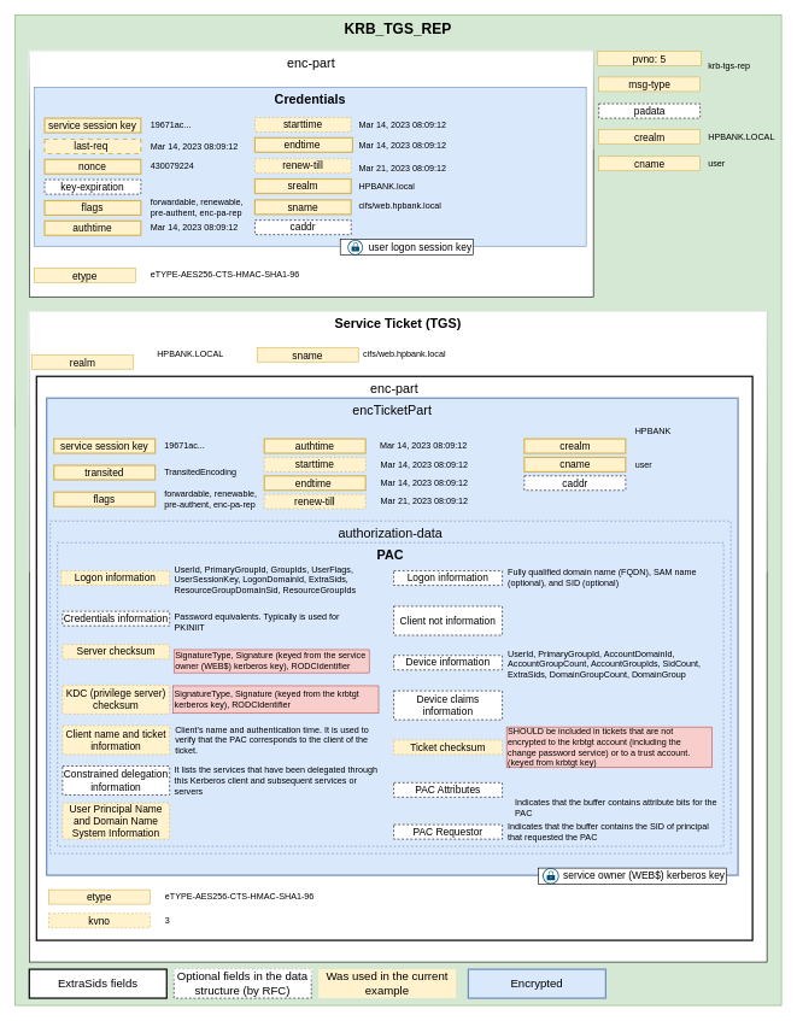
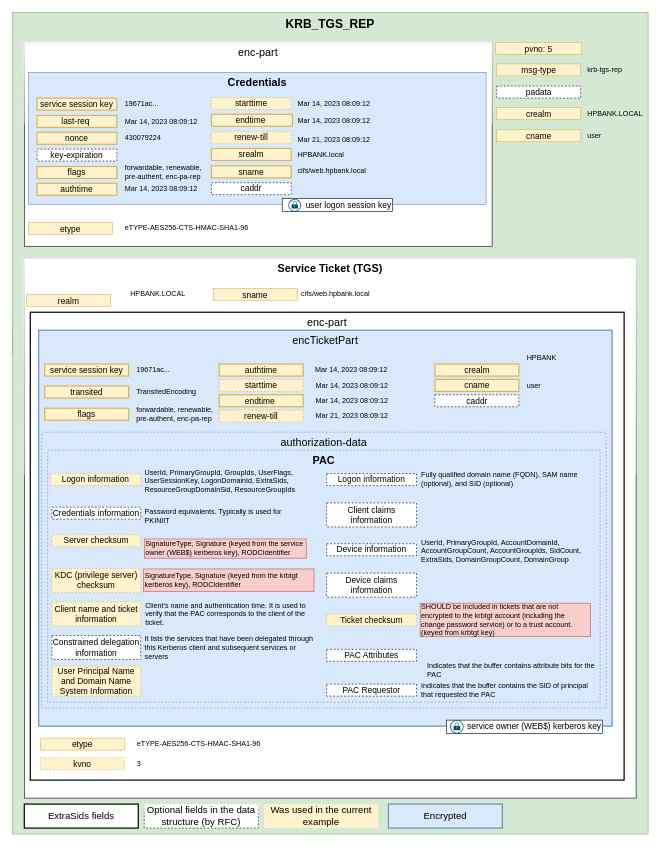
- <mxCell id="74" value="krb-tgs-rep" style="text;html=1;strokeColor=none;fillColor=none;align=left;verticalAlign=middle;whiteSpace=wrap;rounded=0;fontSize=12;" parent="1" vertex="1"><mxGeometry x="976.99" y="81" width="73.01" height="20" as="geometry" /></mxCell>
+ <mxCell id="74" value="krb-tgs-rep" style="text;html=1;strokeColor=none;fillColor=none;align=left;verticalAlign=middle;whiteSpace=wrap;rounded=0;fontSize=12;" parent="1" vertex="1"><mxGeometry x="976.99" y="106" width="73.01" height="20" as="geometry" /></mxCell>
- <mxCell id="77" value="&lt;font style=&quot;font-size: 14px;&quot;&gt;last-req&amp;nbsp;&lt;/font&gt;" style="rounded=0;whiteSpace=wrap;html=1;fontSize=14;strokeWidth=2;fillColor=#fff2cc;strokeColor=#d6b656;dashed=1;" parent="1" vertex="1"><mxGeometry x="61.251" y="192" width="133.011" height="20.0" as="geometry" /></mxCell>
+ <mxCell id="77" value="&lt;font style=&quot;font-size: 14px;&quot;&gt;last-req&amp;nbsp;&lt;/font&gt;" style="rounded=0;whiteSpace=wrap;html=1;fontSize=14;strokeWidth=2;fillColor=#fff2cc;strokeColor=#d6b656;" parent="1" vertex="1"><mxGeometry x="61.251" y="192" width="133.011" height="20.0" as="geometry" /></mxCell>
- <mxCell id="51" value="&lt;font style=&quot;font-size: 14px;&quot;&gt;Client not information&lt;/font&gt;" style="rounded=0;whiteSpace=wrap;html=1;fontSize=14;strokeWidth=1;dashed=1;" parent="1" vertex="1"><mxGeometry x="544" y="838" width="150" height="40" as="geometry" /></mxCell>
+ <mxCell id="51" value="&lt;font style=&quot;font-size: 14px;&quot;&gt;Client claims information&lt;/font&gt;" style="rounded=0;whiteSpace=wrap;html=1;fontSize=14;strokeWidth=1;dashed=1;" parent="1" vertex="1"><mxGeometry x="544" y="838" width="150" height="40" as="geometry" /></mxCell>
